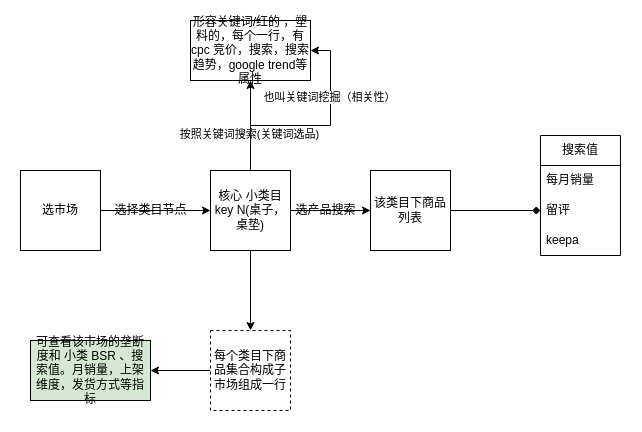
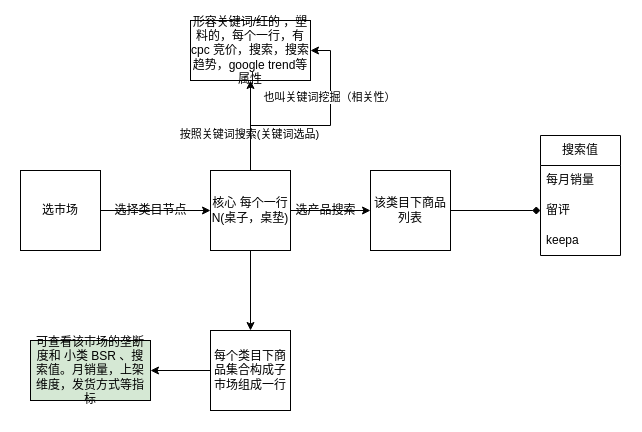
- <mxCell id="8" value="核心 小类目key N(桌子，桌垫)" style="whiteSpace=wrap;html=1;aspect=fixed;" vertex="1" parent="1"><mxGeometry x="210" y="170" width="80" height="80" as="geometry" /></mxCell>
+ <mxCell id="8" value="核心 每个一行 N(桌子，桌垫)" style="whiteSpace=wrap;html=1;aspect=fixed;" vertex="1" parent="1"><mxGeometry x="210" y="170" width="80" height="80" as="geometry" /></mxCell>
- <mxCell id="16" value="每个类目下商品集合构成子市场组成一行" style="whiteSpace=wrap;html=1;aspect=fixed;dashed=1;" vertex="1" parent="1"><mxGeometry x="210" y="330" width="80" height="80" as="geometry" /></mxCell>
+ <mxCell id="16" value="每个类目下商品集合构成子市场组成一行" style="whiteSpace=wrap;html=1;aspect=fixed;" vertex="1" parent="1"><mxGeometry x="210" y="330" width="80" height="80" as="geometry" /></mxCell>
